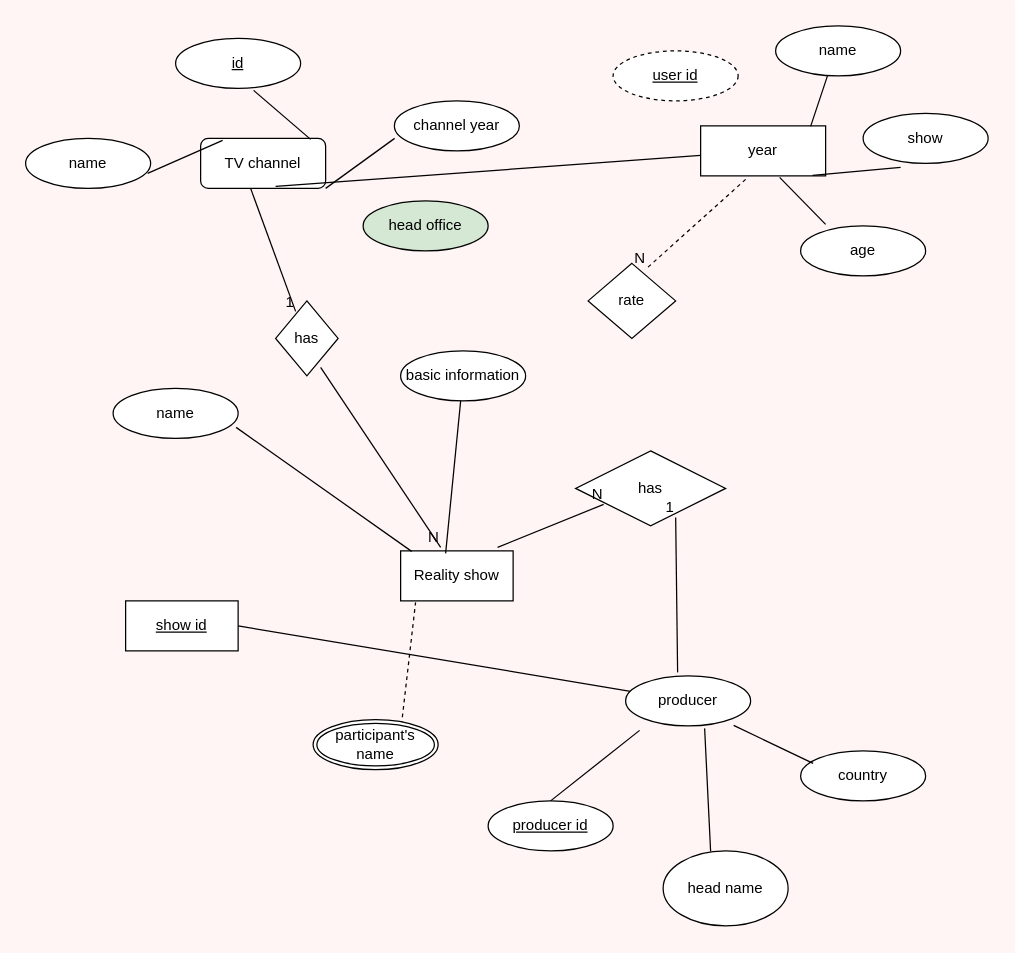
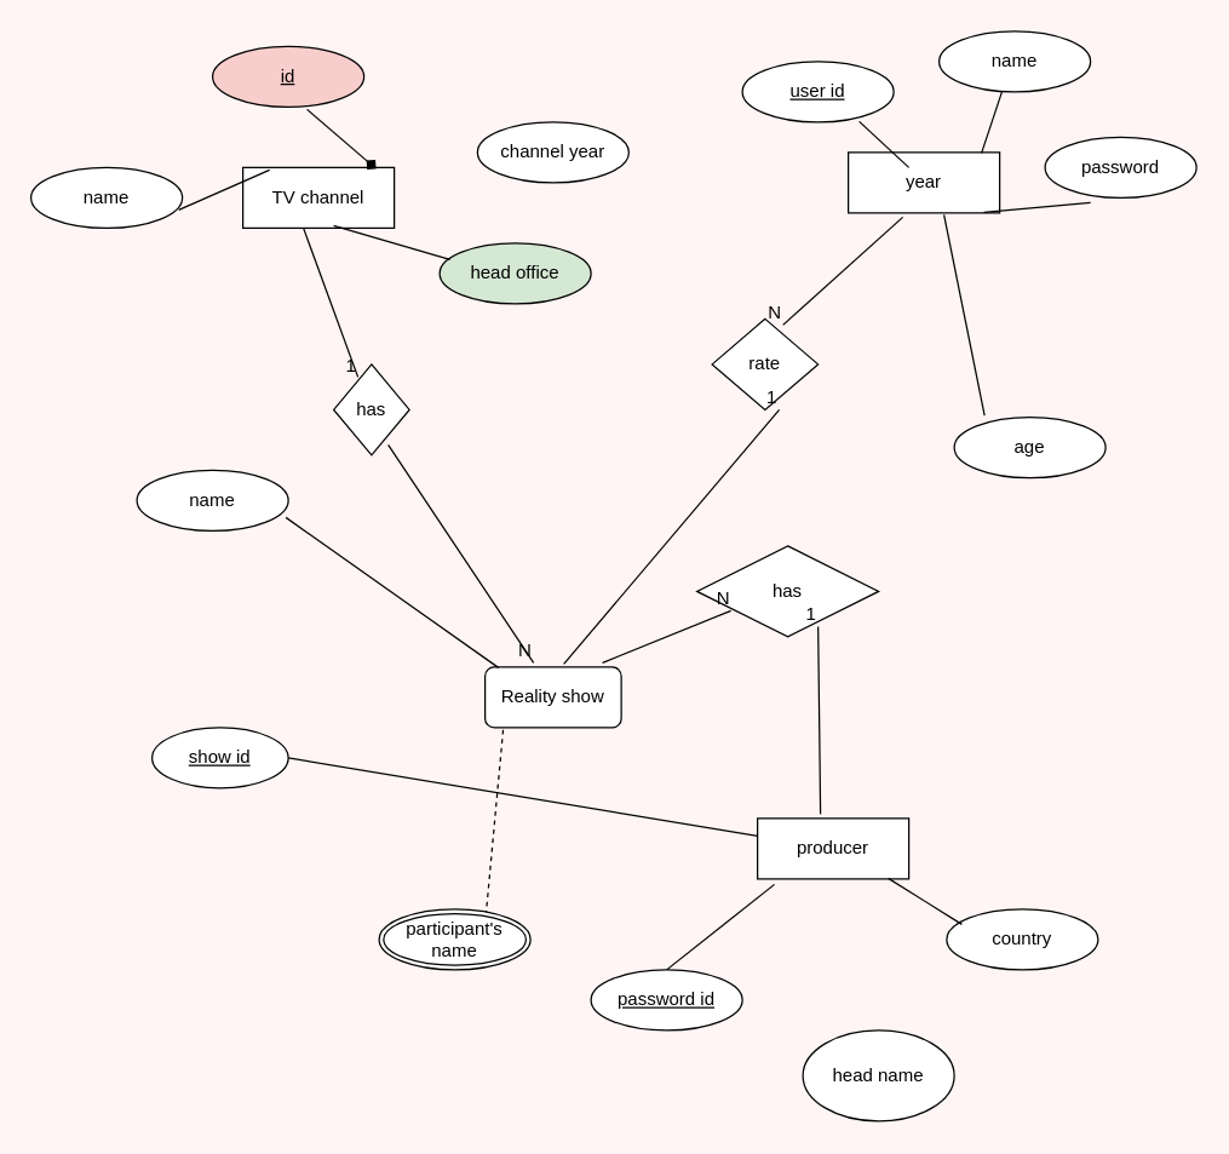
- <mxCell id="26" value="id" style="ellipse;whiteSpace=wrap;html=1;align=center;fontStyle=4;" vertex="1" parent="1"><mxGeometry x="140" y="30" width="100" height="40" as="geometry" /></mxCell>
+ <mxCell id="26" value="id" style="ellipse;whiteSpace=wrap;html=1;align=center;fontStyle=4;fillColor=#f8cecc;" vertex="1" parent="1"><mxGeometry x="140" y="30" width="100" height="40" as="geometry" /></mxCell>
- <mxCell id="39" value="user id" style="ellipse;whiteSpace=wrap;html=1;align=center;fontStyle=4;dashed=1;" vertex="1" parent="1"><mxGeometry x="490" y="40" width="100" height="40" as="geometry" /></mxCell>
+ <mxCell id="39" value="user id" style="ellipse;whiteSpace=wrap;html=1;align=center;fontStyle=4;" vertex="1" parent="1"><mxGeometry x="490" y="40" width="100" height="40" as="geometry" /></mxCell>
+ <mxCell id="47" value="" style="endArrow=none;html=1;rounded=0;exitX=0.772;exitY=0.99;exitDx=0;exitDy=0;exitPerimeter=0;entryX=0.4;entryY=0.25;entryDx=0;entryDy=0;entryPerimeter=0;" edge="1" parent="1" source="39" target="37"><mxGeometry relative="1" as="geometry"><mxPoint x="460" y="170" as="sourcePoint" /><mxPoint x="620" y="170" as="targetPoint" /></mxGeometry></mxCell>
- <mxCell id="30" value="" style="endArrow=none;html=1;rounded=0;exitX=0.624;exitY=1.04;exitDx=0;exitDy=0;exitPerimeter=0;entryX=0.88;entryY=0.02;entryDx=0;entryDy=0;entryPerimeter=0;" edge="1" parent="1" source="26" target="23"><mxGeometry relative="1" as="geometry"><mxPoint x="460" y="270" as="sourcePoint" /><mxPoint x="620" y="270" as="targetPoint" /></mxGeometry></mxCell>
+ <mxCell id="30" value="" style="endArrow=diamond;html=1;rounded=0;exitX=0.624;exitY=1.04;exitDx=0;exitDy=0;exitPerimeter=0;entryX=0.88;entryY=0.02;entryDx=0;entryDy=0;entryPerimeter=0;" edge="1" parent="1" source="26" target="23"><mxGeometry relative="1" as="geometry"><mxPoint x="460" y="270" as="sourcePoint" /><mxPoint x="620" y="270" as="targetPoint" /></mxGeometry></mxCell>
- <mxCell id="41" value="show" style="ellipse;whiteSpace=wrap;html=1;align=center;" vertex="1" parent="1"><mxGeometry x="690" y="90" width="100" height="40" as="geometry" /></mxCell>
+ <mxCell id="41" value="password" style="ellipse;whiteSpace=wrap;html=1;align=center;" vertex="1" parent="1"><mxGeometry x="690" y="90" width="100" height="40" as="geometry" /></mxCell>
- <mxCell id="23" value="TV channel" style="whiteSpace=wrap;html=1;align=center;rounded=1;" vertex="1" parent="1"><mxGeometry x="160" y="110" width="100" height="40" as="geometry" /></mxCell>
+ <mxCell id="23" value="TV channel" style="whiteSpace=wrap;html=1;align=center;" vertex="1" parent="1"><mxGeometry x="160" y="110" width="100" height="40" as="geometry" /></mxCell>
- <mxCell id="31" value="" style="endArrow=none;html=1;rounded=0;exitX=1;exitY=1;exitDx=0;exitDy=0;entryX=0.002;entryY=0.75;entryDx=0;entryDy=0;entryPerimeter=0;" edge="1" parent="1" source="23" target="27"><mxGeometry relative="1" as="geometry"><mxPoint x="460" y="270" as="sourcePoint" /><mxPoint x="620" y="270" as="targetPoint" /></mxGeometry></mxCell>
- <mxCell id="32" value="" style="endArrow=none;html=1;rounded=0;exitX=0.6;exitY=0.96;exitDx=0;exitDy=0;exitPerimeter=0;" edge="1" parent="1" source="23" target="37"><mxGeometry relative="1" as="geometry"><mxPoint x="460" y="270" as="sourcePoint" /><mxPoint x="620" y="270" as="targetPoint" /></mxGeometry></mxCell>
+ <mxCell id="32" value="" style="endArrow=none;html=1;rounded=0;exitX=0.6;exitY=0.96;exitDx=0;exitDy=0;exitPerimeter=0;entryX=0.068;entryY=0.27;entryDx=0;entryDy=0;entryPerimeter=0;" edge="1" parent="1" source="23" target="28"><mxGeometry relative="1" as="geometry"><mxPoint x="460" y="270" as="sourcePoint" /><mxPoint x="620" y="270" as="targetPoint" /></mxGeometry></mxCell>
- <mxCell id="45" value="" style="endArrow=none;html=1;rounded=0;entryX=0.669;entryY=0.067;entryDx=0;entryDy=0;entryPerimeter=0;exitX=0.36;exitY=1.07;exitDx=0;exitDy=0;exitPerimeter=0;dashed=1;" edge="1" parent="1" source="37" target="38"><mxGeometry relative="1" as="geometry"><mxPoint x="460" y="170" as="sourcePoint" /><mxPoint x="620" y="170" as="targetPoint" /></mxGeometry></mxCell>
+ <mxCell id="45" value="" style="endArrow=none;html=1;rounded=0;entryX=0.669;entryY=0.067;entryDx=0;entryDy=0;entryPerimeter=0;exitX=0.36;exitY=1.07;exitDx=0;exitDy=0;exitPerimeter=0;" edge="1" parent="1" source="37" target="38"><mxGeometry relative="1" as="geometry"><mxPoint x="460" y="170" as="sourcePoint" /><mxPoint x="620" y="170" as="targetPoint" /></mxGeometry></mxCell>
- <mxCell id="42" value="age" style="ellipse;whiteSpace=wrap;html=1;align=center;" vertex="1" parent="1"><mxGeometry x="640" y="180" width="100" height="40" as="geometry" /></mxCell>
+ <mxCell id="42" value="age" style="ellipse;whiteSpace=wrap;html=1;align=center;" vertex="1" parent="1"><mxGeometry x="630" y="275" width="100" height="40" as="geometry" /></mxCell>
- <mxCell id="7" value="basic information" style="ellipse;whiteSpace=wrap;html=1;align=center;" vertex="1" parent="1"><mxGeometry x="320" y="280" width="100" height="40" as="geometry" /></mxCell>
+ <mxCell id="43" value="" style="endArrow=none;html=1;rounded=0;exitX=0.578;exitY=-0.05;exitDx=0;exitDy=0;exitPerimeter=0;entryX=0.634;entryY=1;entryDx=0;entryDy=0;entryPerimeter=0;" edge="1" parent="1" source="2" target="38"><mxGeometry relative="1" as="geometry"><mxPoint x="460" y="170" as="sourcePoint" /><mxPoint x="620" y="170" as="targetPoint" /></mxGeometry></mxCell>
+ <mxCell id="44" value="1" style="resizable=0;html=1;whiteSpace=wrap;align=right;verticalAlign=bottom;" connectable="0" vertex="1" parent="43"><mxGeometry x="1" relative="1" as="geometry" /></mxCell>
- <mxCell id="8" value="" style="endArrow=none;html=1;rounded=0;exitX=0.4;exitY=0.05;exitDx=0;exitDy=0;exitPerimeter=0;" edge="1" parent="1" source="2" target="7"><mxGeometry relative="1" as="geometry"><mxPoint x="290" y="500" as="sourcePoint" /><mxPoint x="380" y="340" as="targetPoint" /><Array as="points" /></mxGeometry></mxCell>
- <mxCell id="2" value="Reality show" style="whiteSpace=wrap;html=1;align=center;" parent="1" vertex="1"><mxGeometry x="320" y="440" width="90" height="40" as="geometry" /></mxCell>
+ <mxCell id="2" value="Reality show" style="whiteSpace=wrap;html=1;align=center;rounded=1;" parent="1" vertex="1"><mxGeometry x="320" y="440" width="90" height="40" as="geometry" /></mxCell>
- <mxCell id="3" value="show id" style="whiteSpace=wrap;html=1;align=center;fontStyle=4;rounded=0;" vertex="1" parent="1"><mxGeometry x="100" y="480" width="90" height="40" as="geometry" /></mxCell>
+ <mxCell id="3" value="show id" style="ellipse;whiteSpace=wrap;html=1;align=center;fontStyle=4;" vertex="1" parent="1"><mxGeometry x="100" y="480" width="90" height="40" as="geometry" /></mxCell>
- <mxCell id="12" value="producer" style="ellipse;whiteSpace=wrap;html=1;align=center;" vertex="1" parent="1"><mxGeometry x="500" y="540" width="100" height="40" as="geometry" /></mxCell>
+ <mxCell id="12" value="producer" style="whiteSpace=wrap;html=1;align=center;" vertex="1" parent="1"><mxGeometry x="500" y="540" width="100" height="40" as="geometry" /></mxCell>
- <mxCell id="10" value="participant's name" style="ellipse;shape=doubleEllipse;margin=3;whiteSpace=wrap;html=1;align=center;" vertex="1" parent="1"><mxGeometry x="250" y="575" width="100" height="40" as="geometry" /></mxCell>
+ <mxCell id="10" value="participant's name" style="ellipse;shape=doubleEllipse;margin=3;whiteSpace=wrap;html=1;align=center;" vertex="1" parent="1"><mxGeometry x="250" y="600" width="100" height="40" as="geometry" /></mxCell>
- <mxCell id="15" value="country" style="ellipse;whiteSpace=wrap;html=1;align=center;" vertex="1" parent="1"><mxGeometry x="640" y="600" width="100" height="40" as="geometry" /></mxCell>
+ <mxCell id="15" value="country" style="ellipse;whiteSpace=wrap;html=1;align=center;" vertex="1" parent="1"><mxGeometry x="625" y="600" width="100" height="40" as="geometry" /></mxCell>
- <mxCell id="18" value="" style="endArrow=none;html=1;rounded=0;exitX=0.38;exitY=0.007;exitDx=0;exitDy=0;exitPerimeter=0;entryX=0.632;entryY=1.05;entryDx=0;entryDy=0;entryPerimeter=0;" edge="1" parent="1" source="14" target="12"><mxGeometry relative="1" as="geometry"><mxPoint x="460" y="570" as="sourcePoint" /><mxPoint x="550" y="580" as="targetPoint" /></mxGeometry></mxCell>
- <mxCell id="13" value="producer id" style="ellipse;whiteSpace=wrap;html=1;align=center;fontStyle=4;" vertex="1" parent="1"><mxGeometry x="390" y="640" width="100" height="40" as="geometry" /></mxCell>
+ <mxCell id="13" value="password id" style="ellipse;whiteSpace=wrap;html=1;align=center;fontStyle=4;" vertex="1" parent="1"><mxGeometry x="390" y="640" width="100" height="40" as="geometry" /></mxCell>
